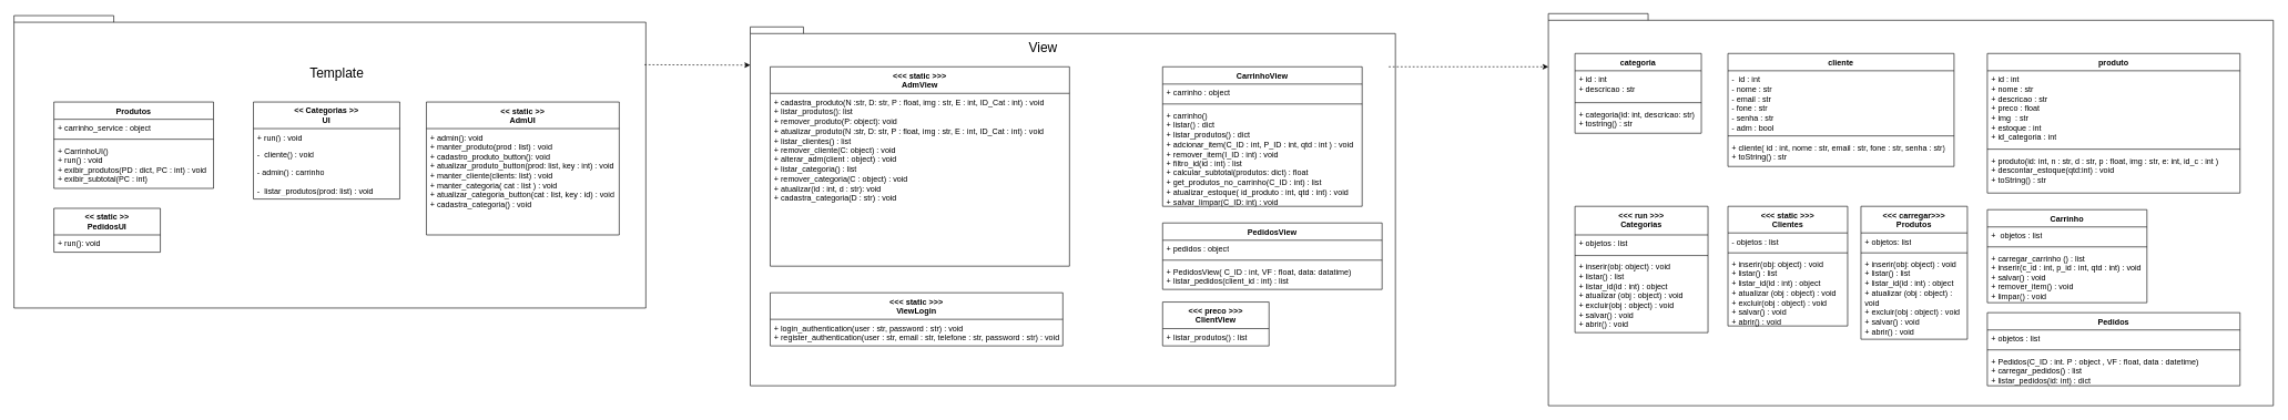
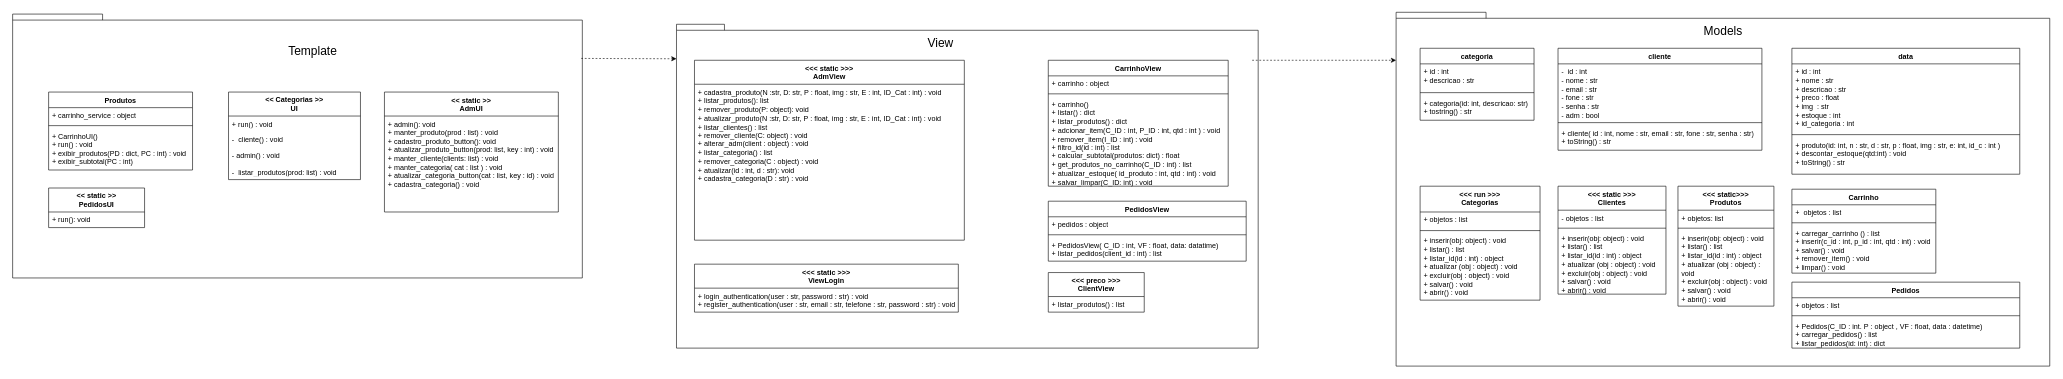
+ <mxCell id="5" value="&lt;font style=&quot;font-size: 20px;&quot;&gt;Models&lt;/font&gt;" style="text;html=1;align=center;verticalAlign=middle;resizable=0;points=[];autosize=1;strokeColor=none;fillColor=none;" vertex="1" parent="1"><mxGeometry x="2827" y="30" width="90" height="40" as="geometry" /></mxCell>
- <mxCell id="28" value="produto" style="swimlane;fontStyle=1;align=center;verticalAlign=top;childLayout=stackLayout;horizontal=1;startSize=26;horizontalStack=0;resizeParent=1;resizeParentMax=0;resizeLast=0;collapsible=1;marginBottom=0;whiteSpace=wrap;html=1;" vertex="1" parent="1"><mxGeometry x="2987" y="80" width="380" height="210" as="geometry" /></mxCell>
+ <mxCell id="28" value="data" style="swimlane;fontStyle=1;align=center;verticalAlign=top;childLayout=stackLayout;horizontal=1;startSize=26;horizontalStack=0;resizeParent=1;resizeParentMax=0;resizeLast=0;collapsible=1;marginBottom=0;whiteSpace=wrap;html=1;" vertex="1" parent="1"><mxGeometry x="2987" y="80" width="380" height="210" as="geometry" /></mxCell>
- <mxCell id="66" value="&lt;font style=&quot;font-size: 20px;&quot;&gt;Template&lt;/font&gt;" style="text;html=1;align=center;verticalAlign=middle;resizable=0;points=[];autosize=1;strokeColor=none;fillColor=none;" vertex="1" parent="1"><mxGeometry x="455" y="88" width="100" height="40" as="geometry" /></mxCell>
+ <mxCell id="66" value="&lt;font style=&quot;font-size: 20px;&quot;&gt;Template&lt;/font&gt;" style="text;html=1;align=center;verticalAlign=middle;resizable=0;points=[];autosize=1;strokeColor=none;fillColor=none;" vertex="1" parent="1"><mxGeometry x="470" y="63" width="100" height="40" as="geometry" /></mxCell>
- <mxCell id="39" value="- admin() : carrinho" style="text;strokeColor=none;fillColor=none;align=left;verticalAlign=top;spacingLeft=4;spacingRight=4;overflow=hidden;rotatable=0;points=[[0,0.5],[1,0.5]];portConstraint=eastwest;whiteSpace=wrap;html=1;" vertex="1" parent="36"><mxGeometry y="92" width="220" height="28" as="geometry" /></mxCell>
+ <mxCell id="39" value="- admin() : void" style="text;strokeColor=none;fillColor=none;align=left;verticalAlign=top;spacingLeft=4;spacingRight=4;overflow=hidden;rotatable=0;points=[[0,0.5],[1,0.5]];portConstraint=eastwest;whiteSpace=wrap;html=1;" vertex="1" parent="36"><mxGeometry y="92" width="220" height="28" as="geometry" /></mxCell>
- <mxCell id="32" value="&amp;lt;&amp;lt;&amp;lt; carregar&amp;gt;&amp;gt;&amp;gt;&lt;div&gt;Produtos&lt;/div&gt;" style="swimlane;fontStyle=1;align=center;verticalAlign=top;childLayout=stackLayout;horizontal=1;startSize=40;horizontalStack=0;resizeParent=1;resizeParentMax=0;resizeLast=0;collapsible=1;marginBottom=0;whiteSpace=wrap;html=1;" vertex="1" parent="1"><mxGeometry x="2797" y="310" width="160" height="200" as="geometry" /></mxCell>
+ <mxCell id="32" value="&amp;lt;&amp;lt;&amp;lt; static&amp;gt;&amp;gt;&amp;gt;&lt;div&gt;Produtos&lt;/div&gt;" style="swimlane;fontStyle=1;align=center;verticalAlign=top;childLayout=stackLayout;horizontal=1;startSize=40;horizontalStack=0;resizeParent=1;resizeParentMax=0;resizeLast=0;collapsible=1;marginBottom=0;whiteSpace=wrap;html=1;" vertex="1" parent="1"><mxGeometry x="2797" y="310" width="160" height="200" as="geometry" /></mxCell>
